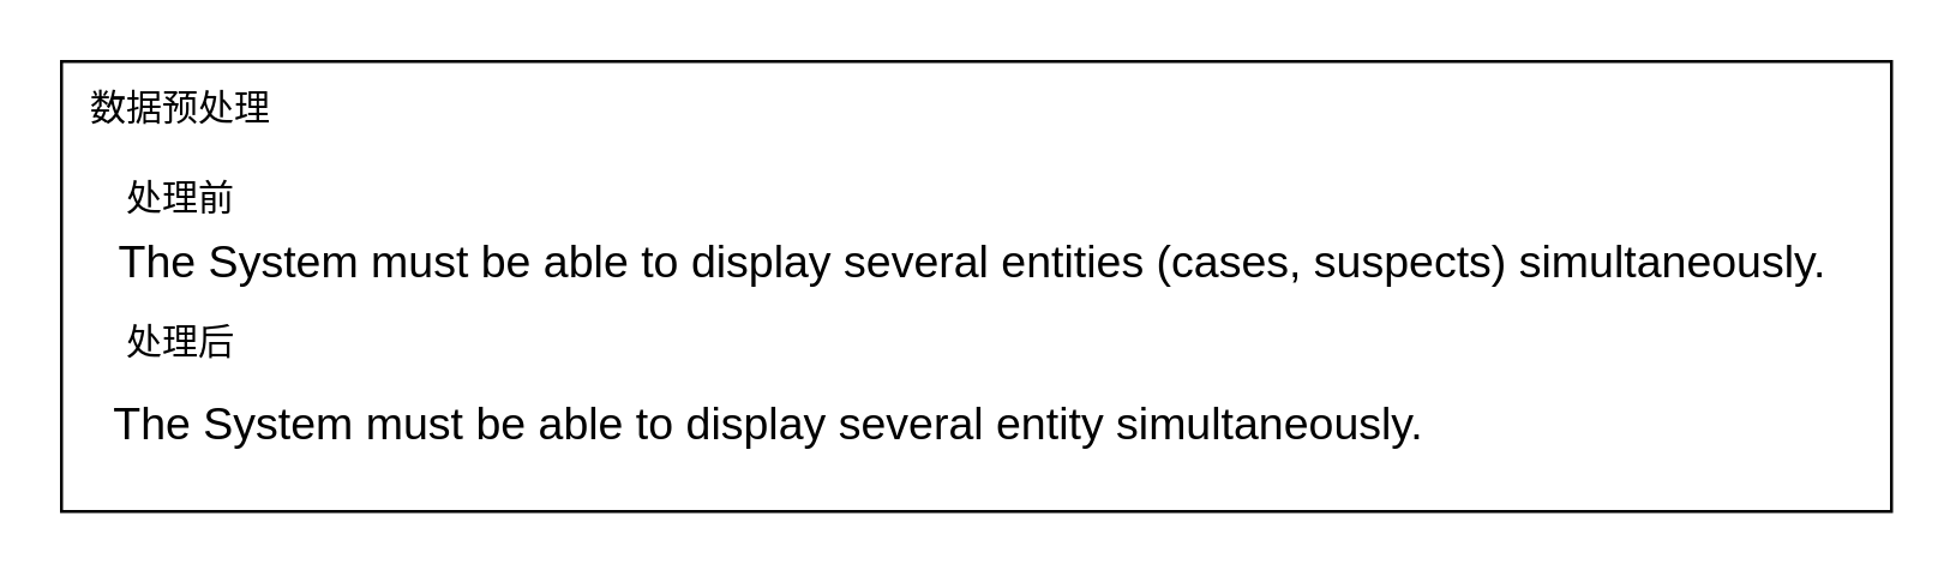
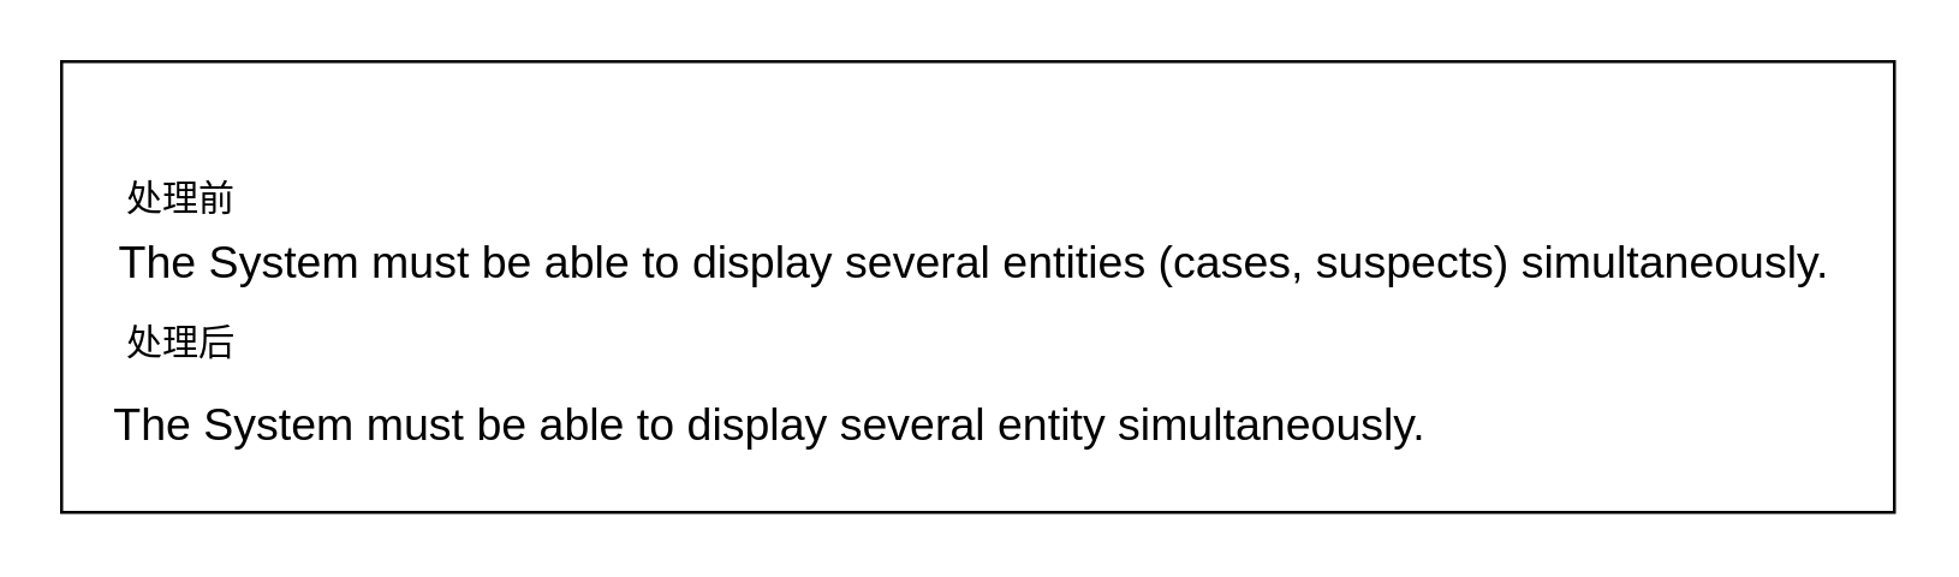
- <mxCell id="3" value="数据预处理" style="text;align=center;verticalAlign=middle;resizable=0;points=[];autosize=1;strokeColor=none;fillColor=none;" vertex="1" parent="1"><mxGeometry x="20" y="20" width="80" height="30" as="geometry" /></mxCell>
